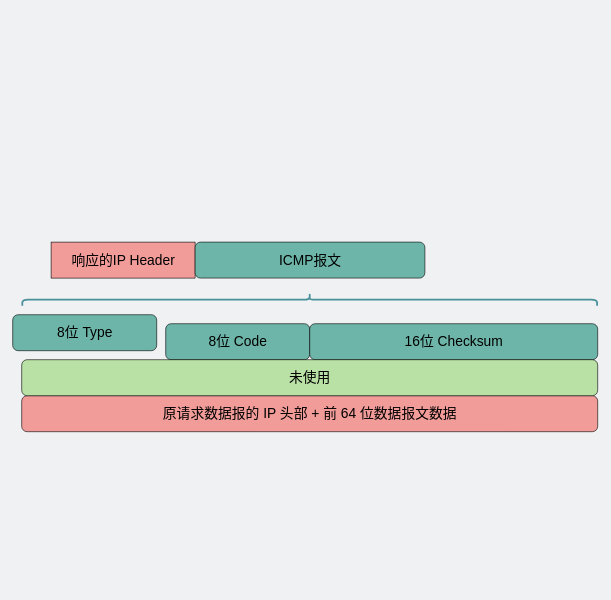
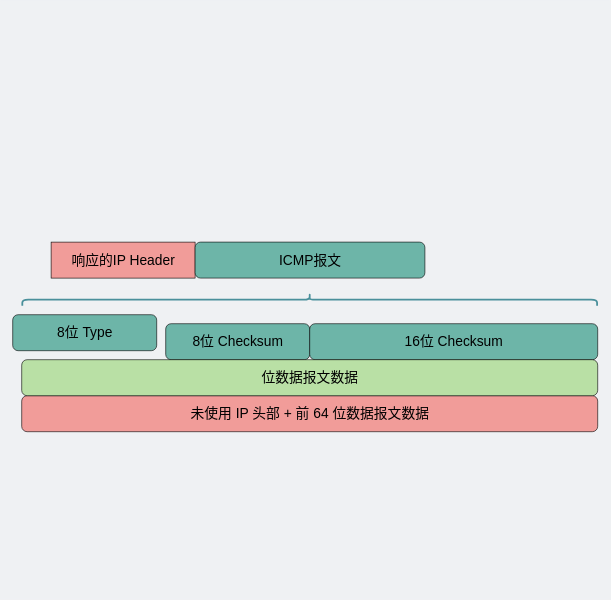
- <mxCell id="7" value="&lt;font style=&quot;font-size: 23px&quot;&gt;8位 Code&lt;/font&gt;" style="rounded=1;whiteSpace=wrap;html=1;fontSize=23;fillColor=#6DB5A8;" parent="1" vertex="1"><mxGeometry x="275.5" y="539" width="240" height="60" as="geometry" /></mxCell>
+ <mxCell id="7" value="&lt;font style=&quot;font-size: 23px&quot;&gt;8位 Checksum&lt;/font&gt;" style="rounded=1;whiteSpace=wrap;html=1;fontSize=23;fillColor=#6DB5A8;" parent="1" vertex="1"><mxGeometry x="275.5" y="539" width="240" height="60" as="geometry" /></mxCell>
- <mxCell id="9" value="未使用" style="rounded=1;whiteSpace=wrap;html=1;fontSize=23;fillColor=#B9E0A5;" parent="1" vertex="1"><mxGeometry x="35.5" y="599" width="960" height="60" as="geometry" /></mxCell>
+ <mxCell id="9" value="位数据报文数据" style="rounded=1;whiteSpace=wrap;html=1;fontSize=23;fillColor=#B9E0A5;" parent="1" vertex="1"><mxGeometry x="35.5" y="599" width="960" height="60" as="geometry" /></mxCell>
- <mxCell id="5" value="原请求数据报的 IP 头部 + 前 64 位数据报文数据" style="rounded=1;whiteSpace=wrap;html=1;fontSize=23;fillColor=#F19C99;" parent="1" vertex="1"><mxGeometry x="35.5" y="659" width="960" height="60" as="geometry" /></mxCell>
+ <mxCell id="5" value="未使用 IP 头部 + 前 64 位数据报文数据" style="rounded=1;whiteSpace=wrap;html=1;fontSize=23;fillColor=#F19C99;" parent="1" vertex="1"><mxGeometry x="35.5" y="659" width="960" height="60" as="geometry" /></mxCell>
